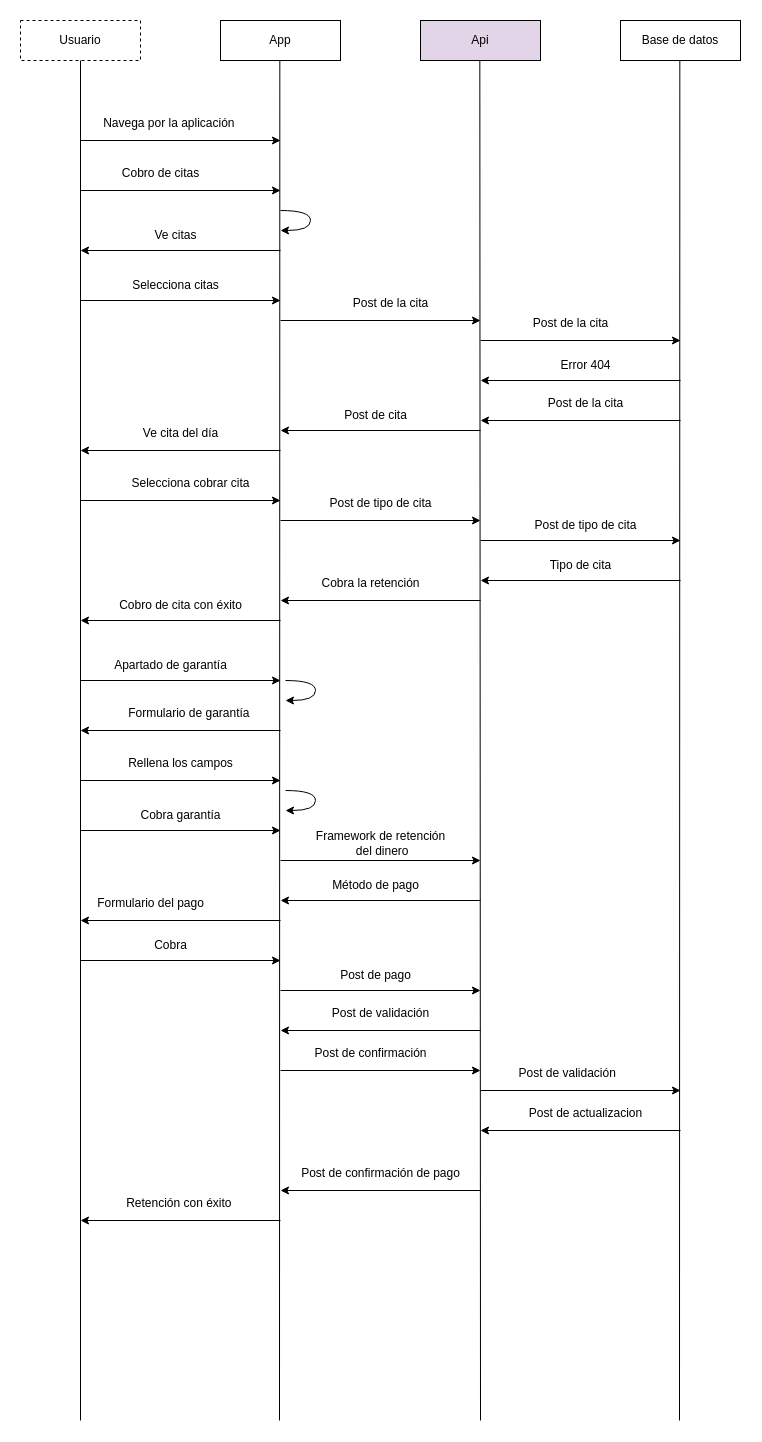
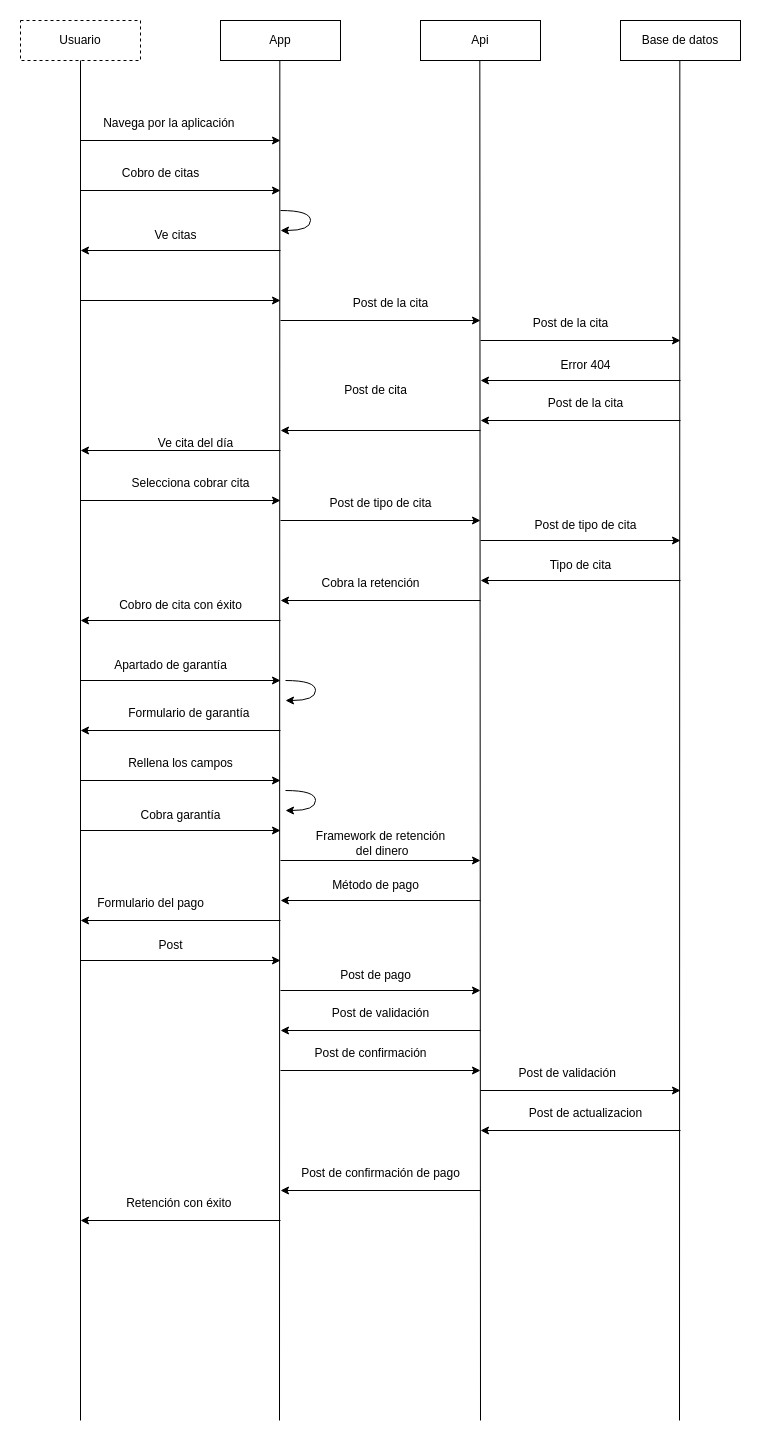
- <mxCell id="4" value="Api" style="rounded=0;whiteSpace=wrap;html=1;fillColor=#e1d5e7;" vertex="1" parent="1"><mxGeometry x="420" y="20" width="120" height="40" as="geometry" /></mxCell>
+ <mxCell id="4" value="Api" style="rounded=0;whiteSpace=wrap;html=1;" vertex="1" parent="1"><mxGeometry x="420" y="20" width="120" height="40" as="geometry" /></mxCell>
- <mxCell id="18" value="Selecciona citas" style="text;html=1;align=center;verticalAlign=middle;resizable=0;points=[];autosize=1;strokeColor=none;fillColor=none;" vertex="1" parent="1"><mxGeometry x="120" y="270" width="110" height="30" as="geometry" /></mxCell>
- <mxCell id="28" value="Post de cita" style="text;html=1;align=center;verticalAlign=middle;resizable=0;points=[];autosize=1;strokeColor=none;fillColor=none;" vertex="1" parent="1"><mxGeometry x="330" y="400" width="90" height="30" as="geometry" /></mxCell>
+ <mxCell id="28" value="Post de cita" style="text;html=1;align=center;verticalAlign=middle;resizable=0;points=[];autosize=1;strokeColor=none;fillColor=none;" vertex="1" parent="1"><mxGeometry x="330" y="375" width="90" height="30" as="geometry" /></mxCell>
- <mxCell id="30" value="Ve cita del día" style="text;html=1;align=center;verticalAlign=middle;resizable=0;points=[];autosize=1;strokeColor=none;fillColor=none;" vertex="1" parent="1"><mxGeometry x="130" y="418" width="100" height="30" as="geometry" /></mxCell>
+ <mxCell id="30" value="Ve cita del día" style="text;html=1;align=center;verticalAlign=middle;resizable=0;points=[];autosize=1;strokeColor=none;fillColor=none;" vertex="1" parent="1"><mxGeometry x="145" y="428" width="100" height="30" as="geometry" /></mxCell>
- <mxCell id="60" value="Cobra" style="text;html=1;align=center;verticalAlign=middle;resizable=0;points=[];autosize=1;strokeColor=none;fillColor=none;" vertex="1" parent="1"><mxGeometry x="140" y="930" width="60" height="30" as="geometry" /></mxCell>
+ <mxCell id="60" value="Post" style="text;html=1;align=center;verticalAlign=middle;resizable=0;points=[];autosize=1;strokeColor=none;fillColor=none;" vertex="1" parent="1"><mxGeometry x="140" y="930" width="60" height="30" as="geometry" /></mxCell>
